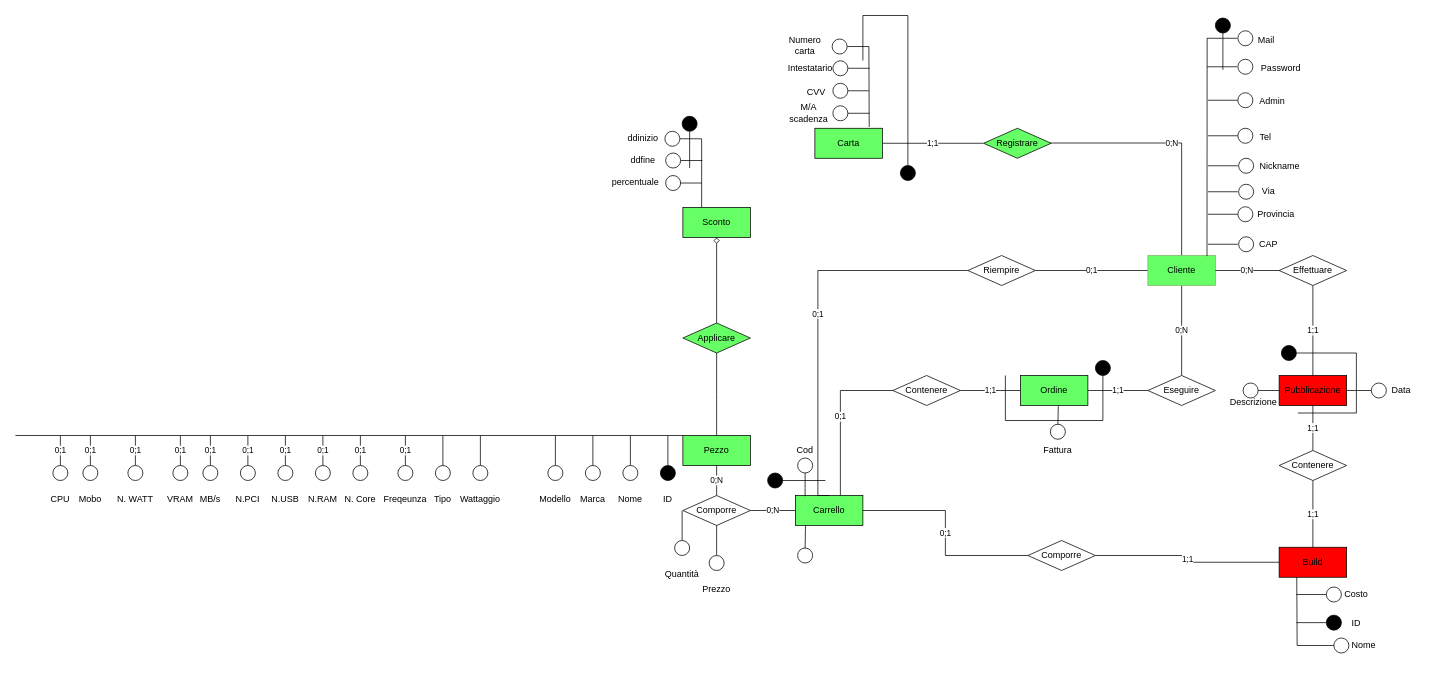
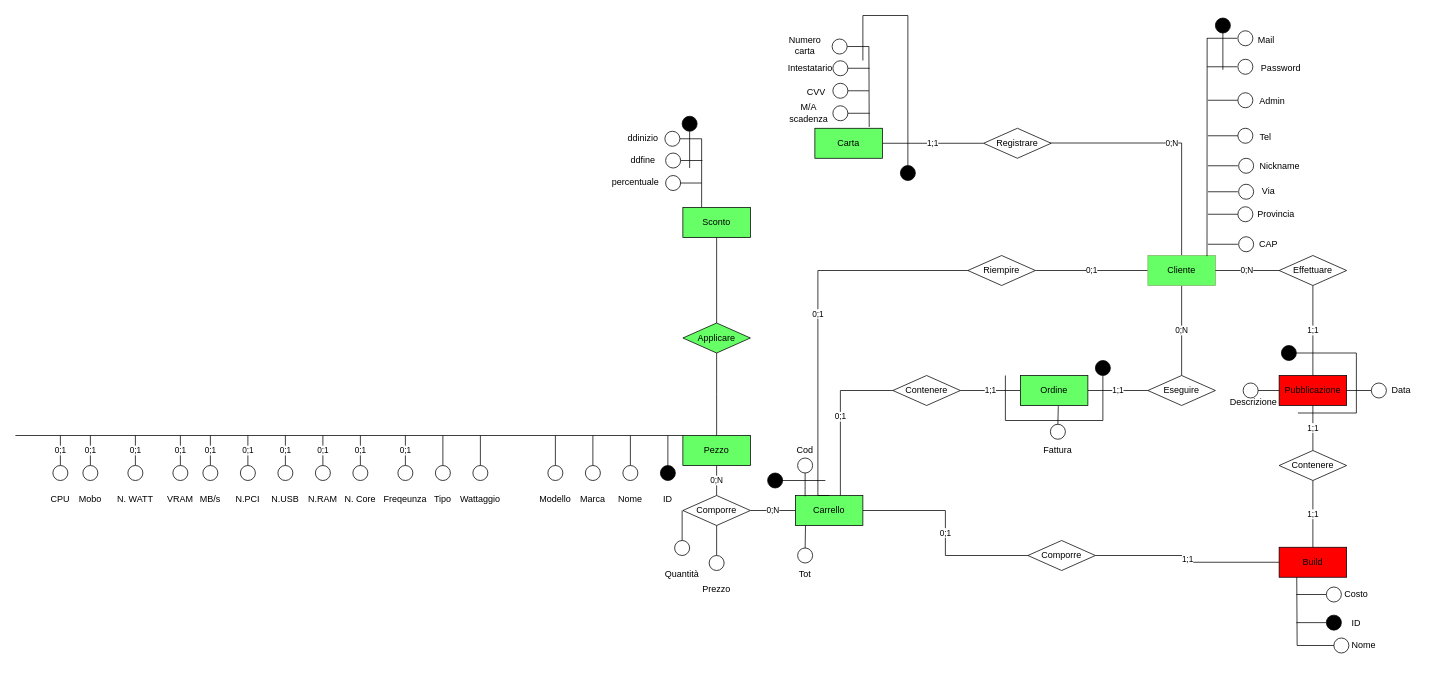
- <mxCell id="135" value="Registrare" style="rhombus;whiteSpace=wrap;html=1;fillColor=#66ff66;" parent="1" vertex="1"><mxGeometry x="1311" y="170.36" width="90" height="40" as="geometry" /></mxCell>
+ <mxCell id="135" value="Registrare" style="rhombus;whiteSpace=wrap;html=1;" parent="1" vertex="1"><mxGeometry x="1311" y="170.36" width="90" height="40" as="geometry" /></mxCell>
- <mxCell id="106" style="edgeStyle=orthogonalEdgeStyle;rounded=0;orthogonalLoop=1;jettySize=auto;html=1;endArrow=diamond;endFill=0;" parent="1" source="107" target="108" edge="1"><mxGeometry relative="1" as="geometry"><mxPoint x="955" y="320" as="targetPoint" /></mxGeometry></mxCell>
+ <mxCell id="106" style="edgeStyle=orthogonalEdgeStyle;rounded=0;orthogonalLoop=1;jettySize=auto;html=1;endArrow=none;endFill=0;" parent="1" source="107" target="108" edge="1"><mxGeometry relative="1" as="geometry"><mxPoint x="955" y="320" as="targetPoint" /></mxGeometry></mxCell>
+ <mxCell id="49" value="Tot" style="text;html=1;strokeColor=none;fillColor=none;align=center;verticalAlign=middle;whiteSpace=wrap;rounded=0;" parent="1" vertex="1"><mxGeometry x="1043" y="750" width="60" height="30" as="geometry" /></mxCell>
